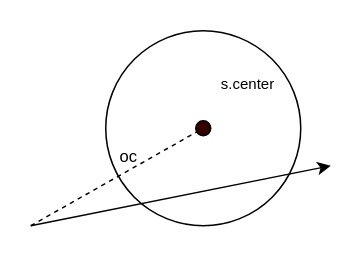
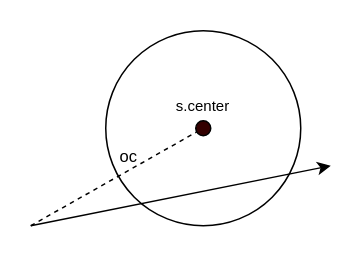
- <mxCell id="7" value="&lt;span style=&quot;font-size: 10px;&quot;&gt;s.center&lt;/span&gt;" style="text;html=1;align=center;verticalAlign=middle;whiteSpace=wrap;rounded=0;" vertex="1" parent="1"><mxGeometry x="150" y="45" width="30" height="20" as="geometry" /></mxCell>
+ <mxCell id="7" value="&lt;span style=&quot;font-size: 10px;&quot;&gt;s.center&lt;/span&gt;" style="text;html=1;align=center;verticalAlign=middle;whiteSpace=wrap;rounded=0;" vertex="1" parent="1"><mxGeometry x="120" y="60" width="30" height="20" as="geometry" /></mxCell>
